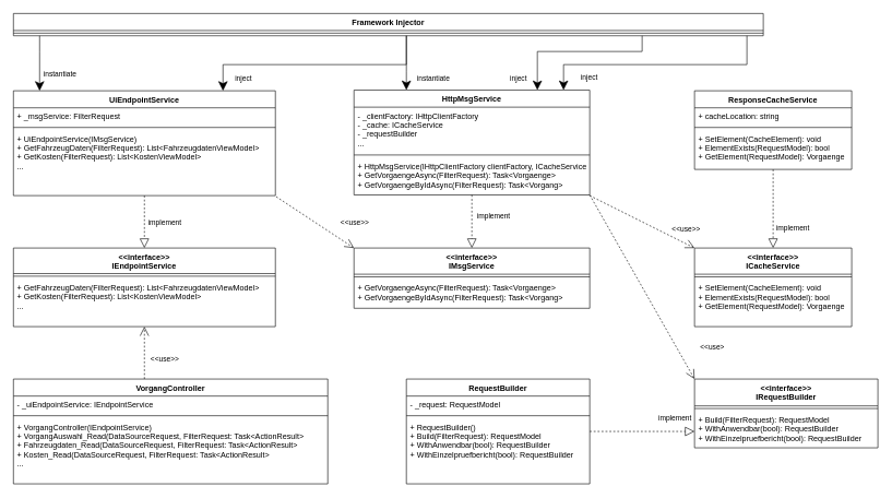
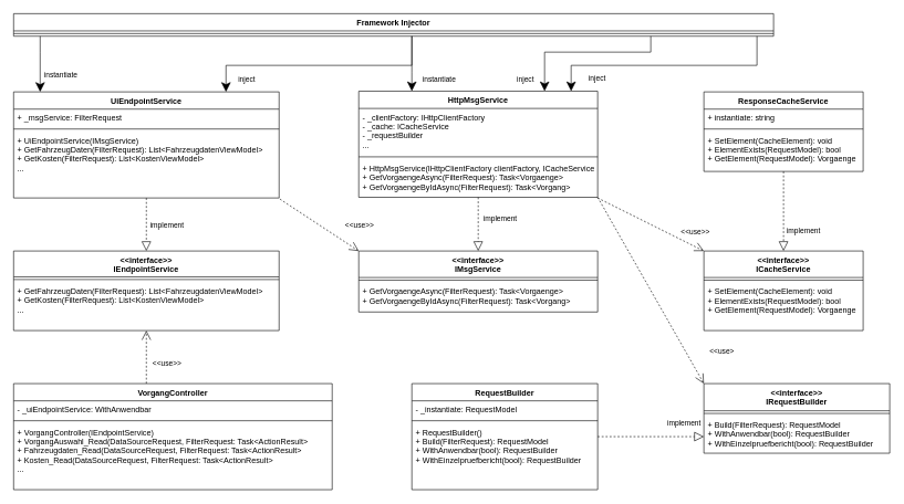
- <mxCell id="18" value="+ cacheLocation: string" style="text;strokeColor=none;fillColor=none;align=left;verticalAlign=top;spacingLeft=4;spacingRight=4;overflow=hidden;rotatable=0;points=[[0,0.5],[1,0.5]];portConstraint=eastwest;" parent="17" vertex="1"><mxGeometry y="26" width="240" height="26" as="geometry" /></mxCell>
+ <mxCell id="18" value="+ instantiate: string" style="text;strokeColor=none;fillColor=none;align=left;verticalAlign=top;spacingLeft=4;spacingRight=4;overflow=hidden;rotatable=0;points=[[0,0.5],[1,0.5]];portConstraint=eastwest;" parent="17" vertex="1"><mxGeometry y="26" width="240" height="26" as="geometry" /></mxCell>
- <mxCell id="5" value="- _uiEndpointService: IEndpointService" style="text;strokeColor=none;fillColor=none;align=left;verticalAlign=top;spacingLeft=4;spacingRight=4;overflow=hidden;rotatable=0;points=[[0,0.5],[1,0.5]];portConstraint=eastwest;" parent="4" vertex="1"><mxGeometry y="26" width="480" height="26" as="geometry" /></mxCell>
+ <mxCell id="5" value="- _uiEndpointService: WithAnwendbar" style="text;strokeColor=none;fillColor=none;align=left;verticalAlign=top;spacingLeft=4;spacingRight=4;overflow=hidden;rotatable=0;points=[[0,0.5],[1,0.5]];portConstraint=eastwest;" parent="4" vertex="1"><mxGeometry y="26" width="480" height="26" as="geometry" /></mxCell>
- <mxCell id="52" value="- _request: RequestModel" style="text;strokeColor=none;fillColor=none;align=left;verticalAlign=top;spacingLeft=4;spacingRight=4;overflow=hidden;rotatable=0;points=[[0,0.5],[1,0.5]];portConstraint=eastwest;" parent="51" vertex="1"><mxGeometry y="26" width="280" height="26" as="geometry" /></mxCell>
+ <mxCell id="52" value="- _instantiate: RequestModel" style="text;strokeColor=none;fillColor=none;align=left;verticalAlign=top;spacingLeft=4;spacingRight=4;overflow=hidden;rotatable=0;points=[[0,0.5],[1,0.5]];portConstraint=eastwest;" parent="51" vertex="1"><mxGeometry y="26" width="280" height="26" as="geometry" /></mxCell>
